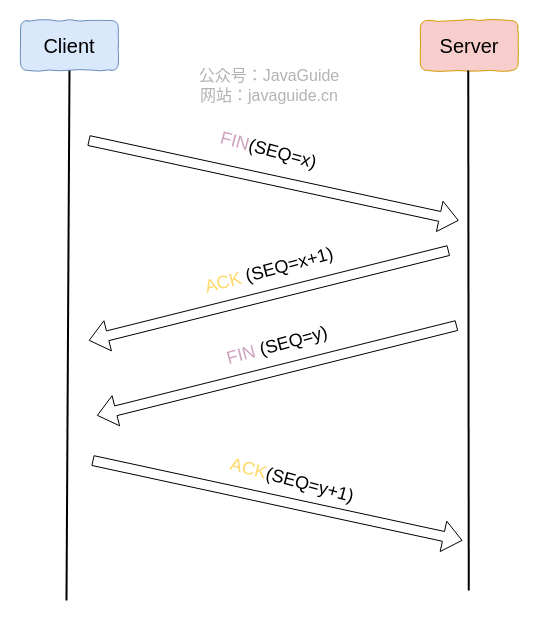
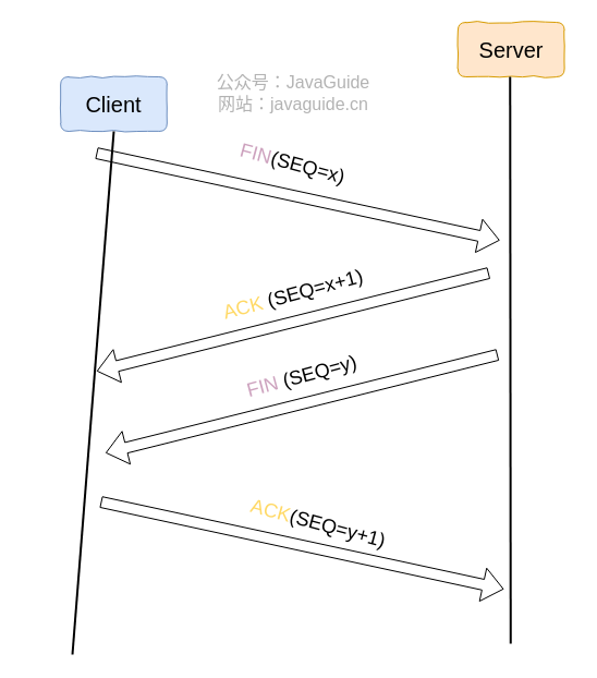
- <mxCell id="2" value="Client" style="rounded=1;whiteSpace=wrap;html=1;fillColor=#dae8fc;strokeColor=#6c8ebf;comic=1;shadow=0;strokeWidth=1;fontSize=20;sketch=0;" parent="1" vertex="1"><mxGeometry x="20.11" y="20" width="97.74" height="50" as="geometry" /></mxCell>
+ <mxCell id="2" value="Client" style="rounded=1;whiteSpace=wrap;html=1;fillColor=#dae8fc;strokeColor=#6c8ebf;comic=1;shadow=0;strokeWidth=1;fontSize=20;sketch=0;" parent="1" vertex="1"><mxGeometry x="55.11" y="70" width="97.74" height="50" as="geometry" /></mxCell>
- <mxCell id="3" value="Server" style="rounded=1;whiteSpace=wrap;html=1;fillColor=#f8cecc;strokeColor=#d79b00;comic=1;shadow=0;strokeWidth=1;fontSize=20;sketch=0;" parent="1" vertex="1"><mxGeometry x="419.87" y="20" width="97.74" height="50" as="geometry" /></mxCell>
+ <mxCell id="3" value="Server" style="rounded=1;whiteSpace=wrap;html=1;fillColor=#ffe6cc;strokeColor=#d79b00;comic=1;shadow=0;strokeWidth=1;fontSize=20;sketch=0;" parent="1" vertex="1"><mxGeometry x="419.87" y="20" width="97.74" height="50" as="geometry" /></mxCell>
